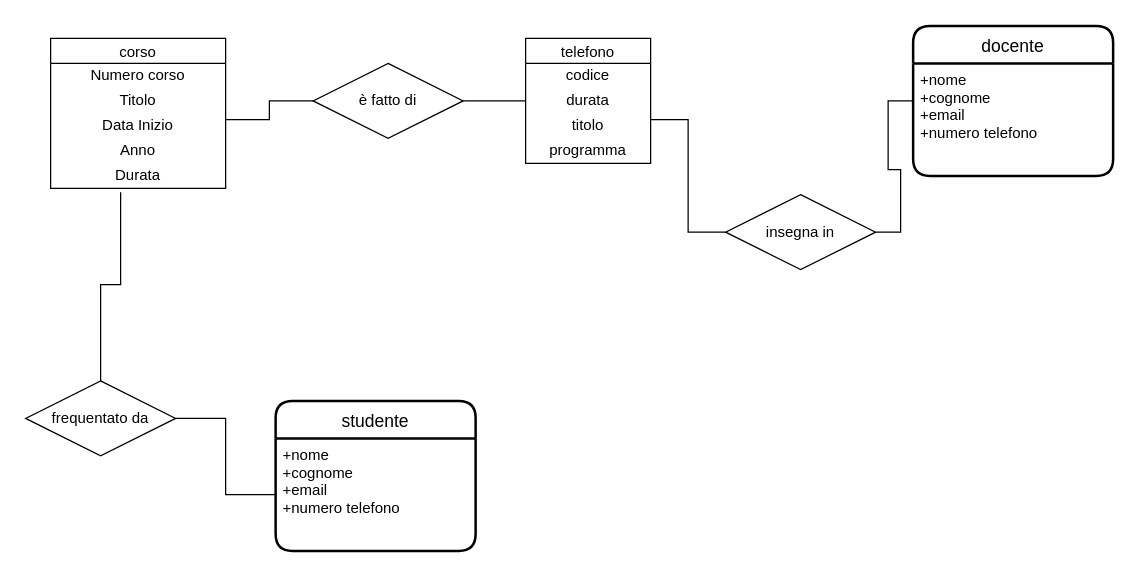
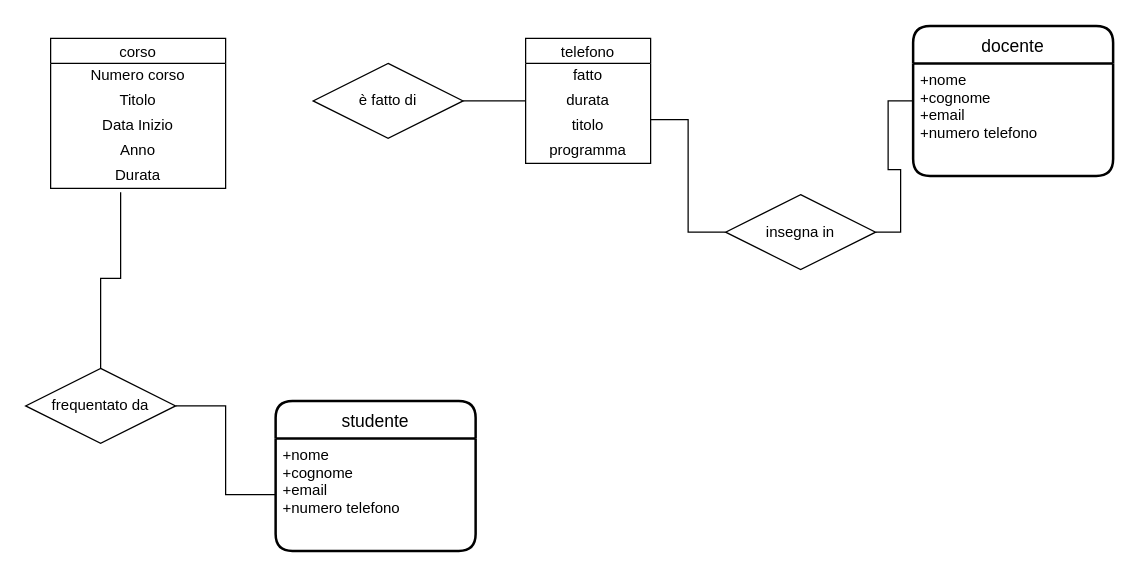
- <mxCell id="9" value="codice" style="text;html=1;strokeColor=none;fillColor=none;align=center;verticalAlign=middle;whiteSpace=wrap;rounded=0;" parent="8" vertex="1"><mxGeometry y="20" width="100" height="20" as="geometry" /></mxCell>
+ <mxCell id="9" value="fatto" style="text;html=1;strokeColor=none;fillColor=none;align=center;verticalAlign=middle;whiteSpace=wrap;rounded=0;" parent="8" vertex="1"><mxGeometry y="20" width="100" height="20" as="geometry" /></mxCell>
- <mxCell id="18" style="edgeStyle=orthogonalEdgeStyle;rounded=0;orthogonalLoop=1;jettySize=auto;html=1;entryX=1;entryY=0.25;entryDx=0;entryDy=0;endArrow=none;endFill=0;" parent="1" source="19" target="5" edge="1"><mxGeometry relative="1" as="geometry" /></mxCell>
- <mxCell id="22" value="frequentato da" style="shape=rhombus;perimeter=rhombusPerimeter;whiteSpace=wrap;html=1;align=center;" parent="1" vertex="1"><mxGeometry x="20" y="304" width="120" height="60" as="geometry" /></mxCell>
+ <mxCell id="22" value="frequentato da" style="shape=rhombus;perimeter=rhombusPerimeter;whiteSpace=wrap;html=1;align=center;" parent="1" vertex="1"><mxGeometry x="20" y="294" width="120" height="60" as="geometry" /></mxCell>
